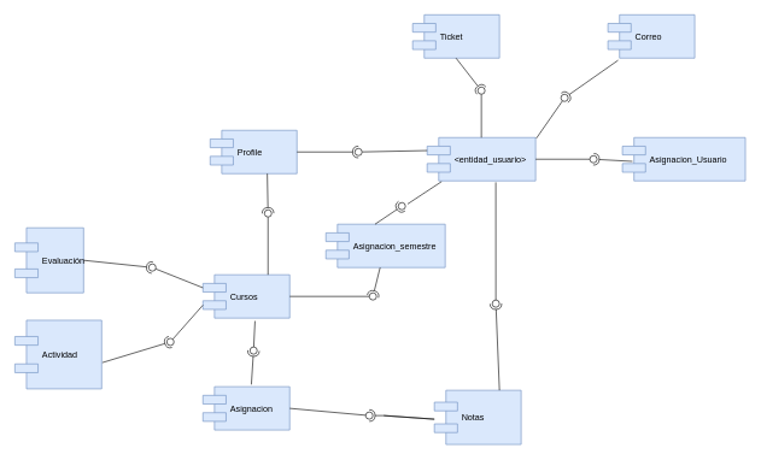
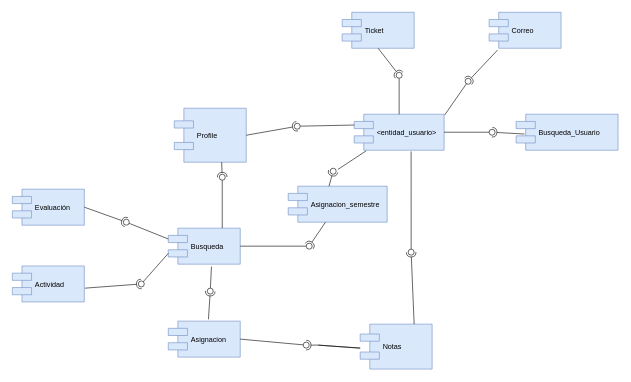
- <mxCell id="38" value="Correo" style="shape=component;align=left;spacingLeft=36;fillColor=#dae8fc;strokeColor=#6c8ebf;" vertex="1" parent="1"><mxGeometry x="840" y="20" width="120" height="60" as="geometry" /></mxCell>
+ <mxCell id="38" value="Correo" style="shape=component;align=left;spacingLeft=36;fillColor=#dae8fc;strokeColor=#6c8ebf;" vertex="1" parent="1"><mxGeometry x="815" y="20" width="120" height="60" as="geometry" /></mxCell>
- <mxCell id="2" value="Profile" style="shape=component;align=left;spacingLeft=36;fillColor=#dae8fc;strokeColor=#6c8ebf;" vertex="1" parent="1"><mxGeometry x="290" y="180" width="120" height="60" as="geometry" /></mxCell>
+ <mxCell id="2" value="Profile" style="shape=component;align=left;spacingLeft=36;fillColor=#dae8fc;strokeColor=#6c8ebf;" vertex="1" parent="1"><mxGeometry x="290" y="180" width="120" height="90" as="geometry" /></mxCell>
- <mxCell id="15" value="Asignacion_Usuario" style="shape=component;align=left;spacingLeft=36;fillColor=#dae8fc;strokeColor=#6c8ebf;" vertex="1" parent="1"><mxGeometry x="860" y="190" width="170" height="60" as="geometry" /></mxCell>
+ <mxCell id="15" value="Busqueda_Usuario" style="shape=component;align=left;spacingLeft=36;fillColor=#dae8fc;strokeColor=#6c8ebf;" vertex="1" parent="1"><mxGeometry x="860" y="190" width="170" height="60" as="geometry" /></mxCell>
- <mxCell id="19" value="Asignacion_semestre" style="shape=component;align=left;spacingLeft=36;fillColor=#dae8fc;strokeColor=#6c8ebf;" vertex="1" parent="1"><mxGeometry x="450" y="310" width="165" height="60" as="geometry" /></mxCell>
+ <mxCell id="19" value="Asignacion_semestre" style="shape=component;align=left;spacingLeft=36;fillColor=#dae8fc;strokeColor=#6c8ebf;" vertex="1" parent="1"><mxGeometry x="480" y="310" width="165" height="60" as="geometry" /></mxCell>
- <mxCell id="30" value="Evaluación" style="shape=component;align=left;spacingLeft=36;fillColor=#dae8fc;strokeColor=#6c8ebf;" vertex="1" parent="1"><mxGeometry x="20" y="315" width="95" height="90" as="geometry" /></mxCell>
+ <mxCell id="30" value="Evaluación" style="shape=component;align=left;spacingLeft=36;fillColor=#dae8fc;strokeColor=#6c8ebf;" vertex="1" parent="1"><mxGeometry x="20" y="315" width="120" height="60" as="geometry" /></mxCell>
- <mxCell id="7" value="Cursos" style="shape=component;align=left;spacingLeft=36;fillColor=#dae8fc;strokeColor=#6c8ebf;" vertex="1" parent="1"><mxGeometry x="280" y="380" width="120" height="60" as="geometry" /></mxCell>
+ <mxCell id="7" value="Busqueda" style="shape=component;align=left;spacingLeft=36;fillColor=#dae8fc;strokeColor=#6c8ebf;" vertex="1" parent="1"><mxGeometry x="280" y="380" width="120" height="60" as="geometry" /></mxCell>
- <mxCell id="31" value="Actividad" style="shape=component;align=left;spacingLeft=36;fillColor=#dae8fc;strokeColor=#6c8ebf;" vertex="1" parent="1"><mxGeometry x="20" y="443" width="120" height="95" as="geometry" /></mxCell>
+ <mxCell id="31" value="Actividad" style="shape=component;align=left;spacingLeft=36;fillColor=#dae8fc;strokeColor=#6c8ebf;" vertex="1" parent="1"><mxGeometry x="20" y="443" width="120" height="60" as="geometry" /></mxCell>
